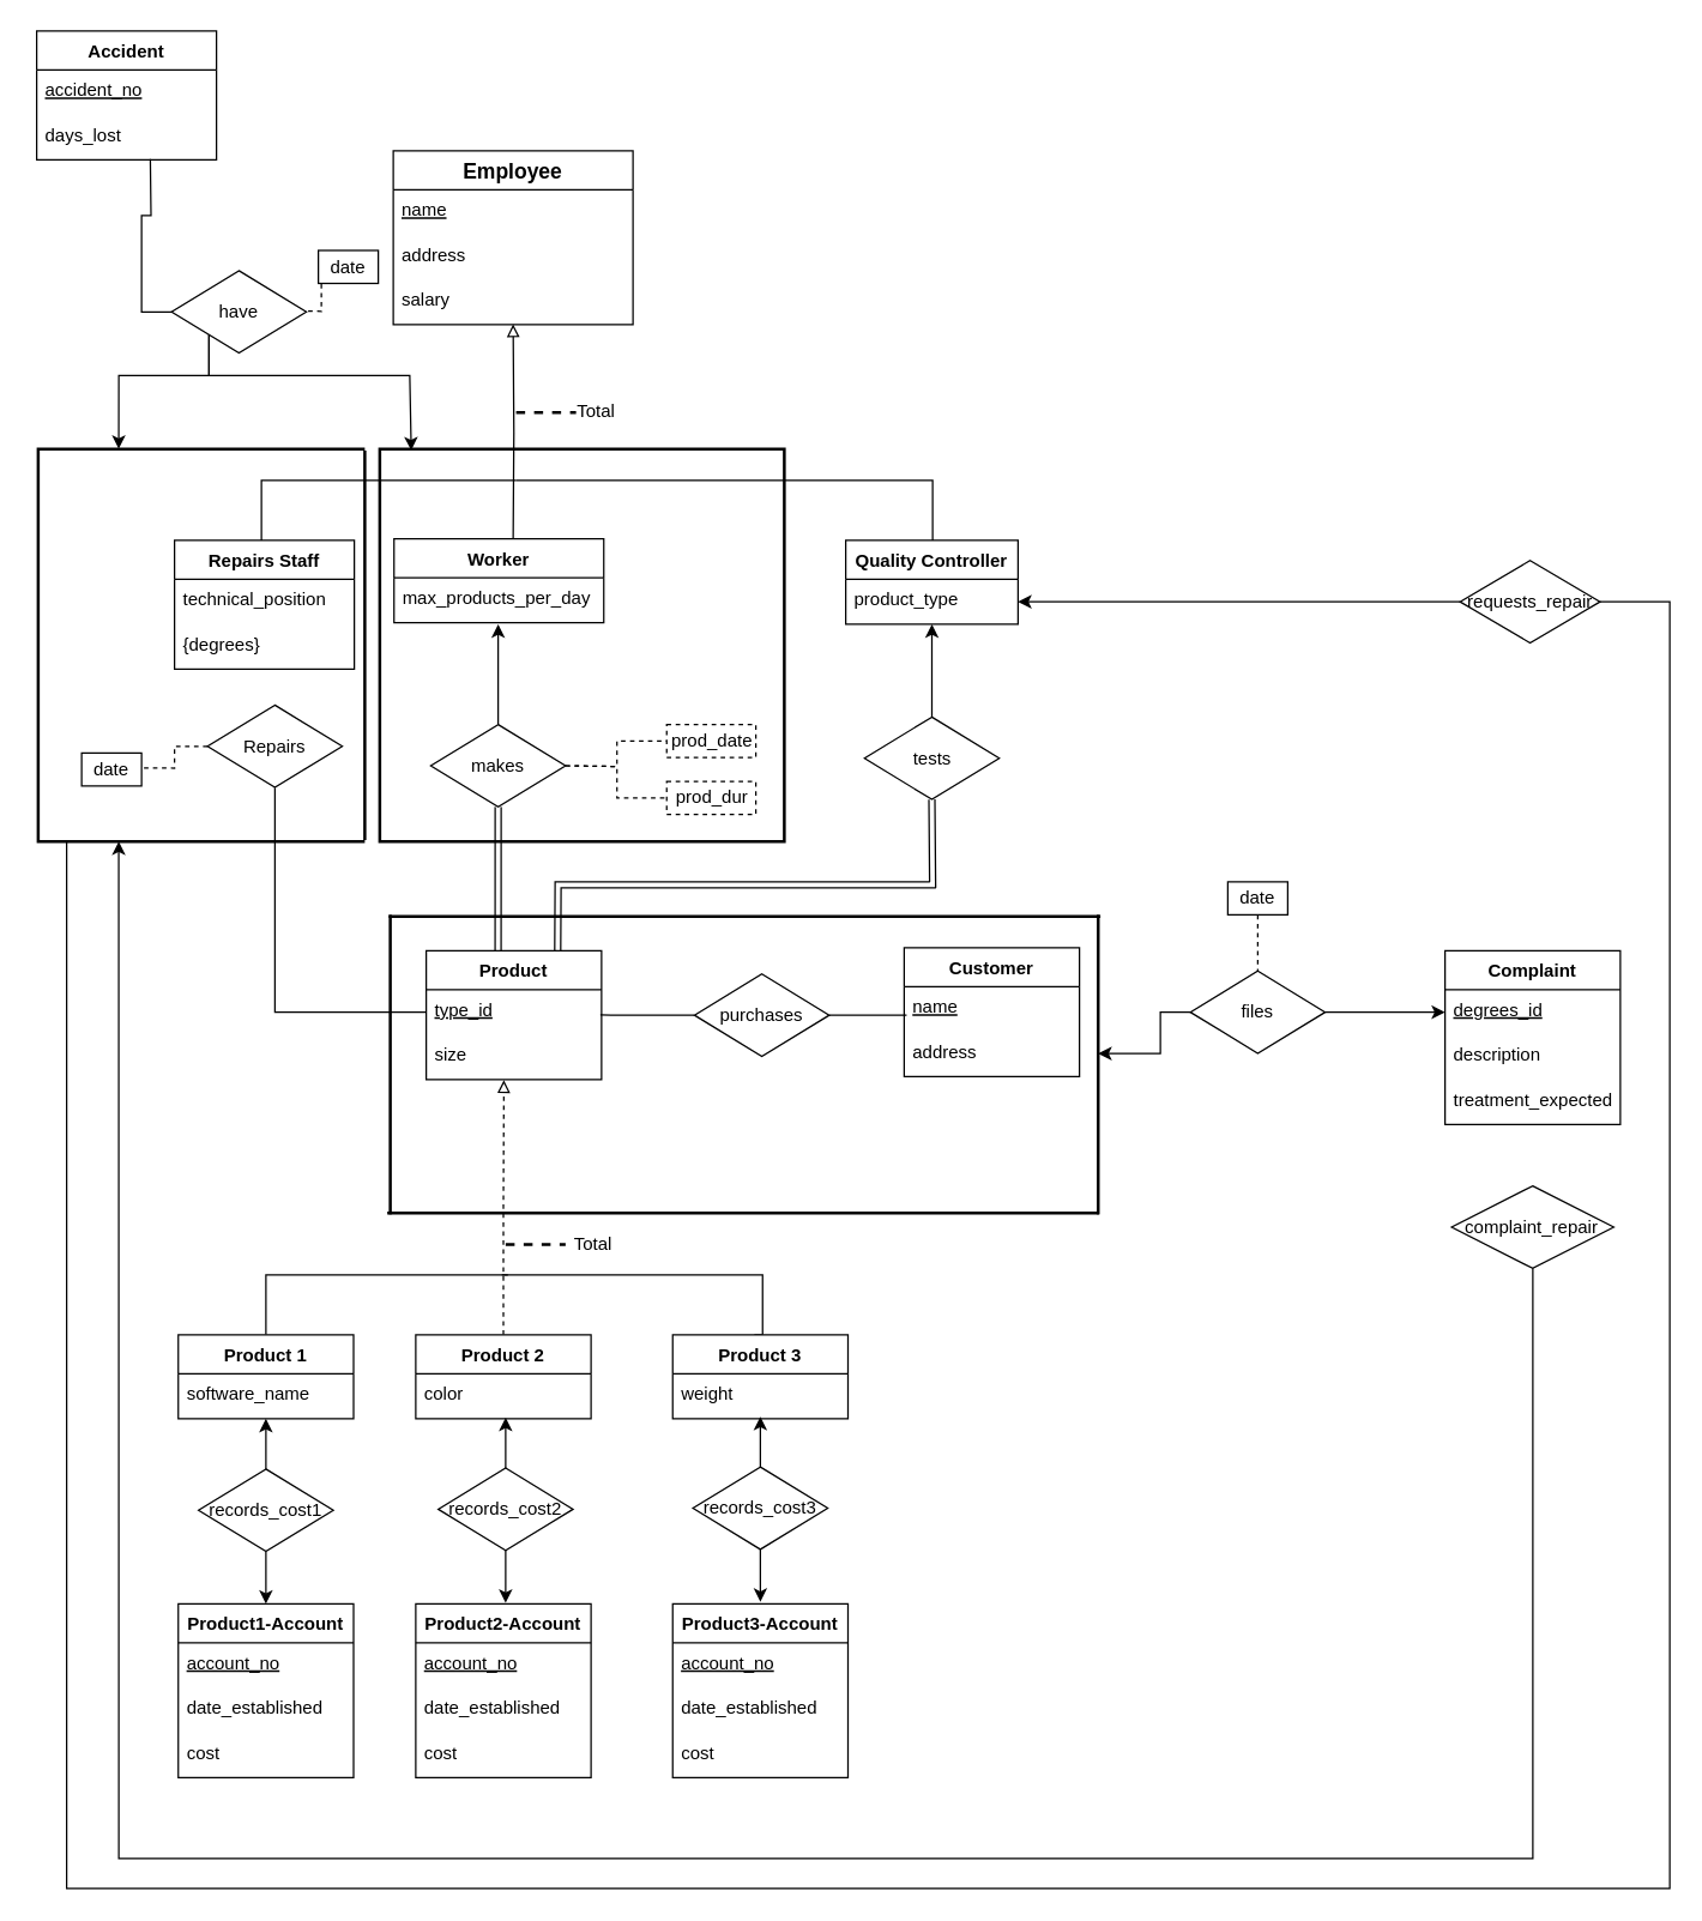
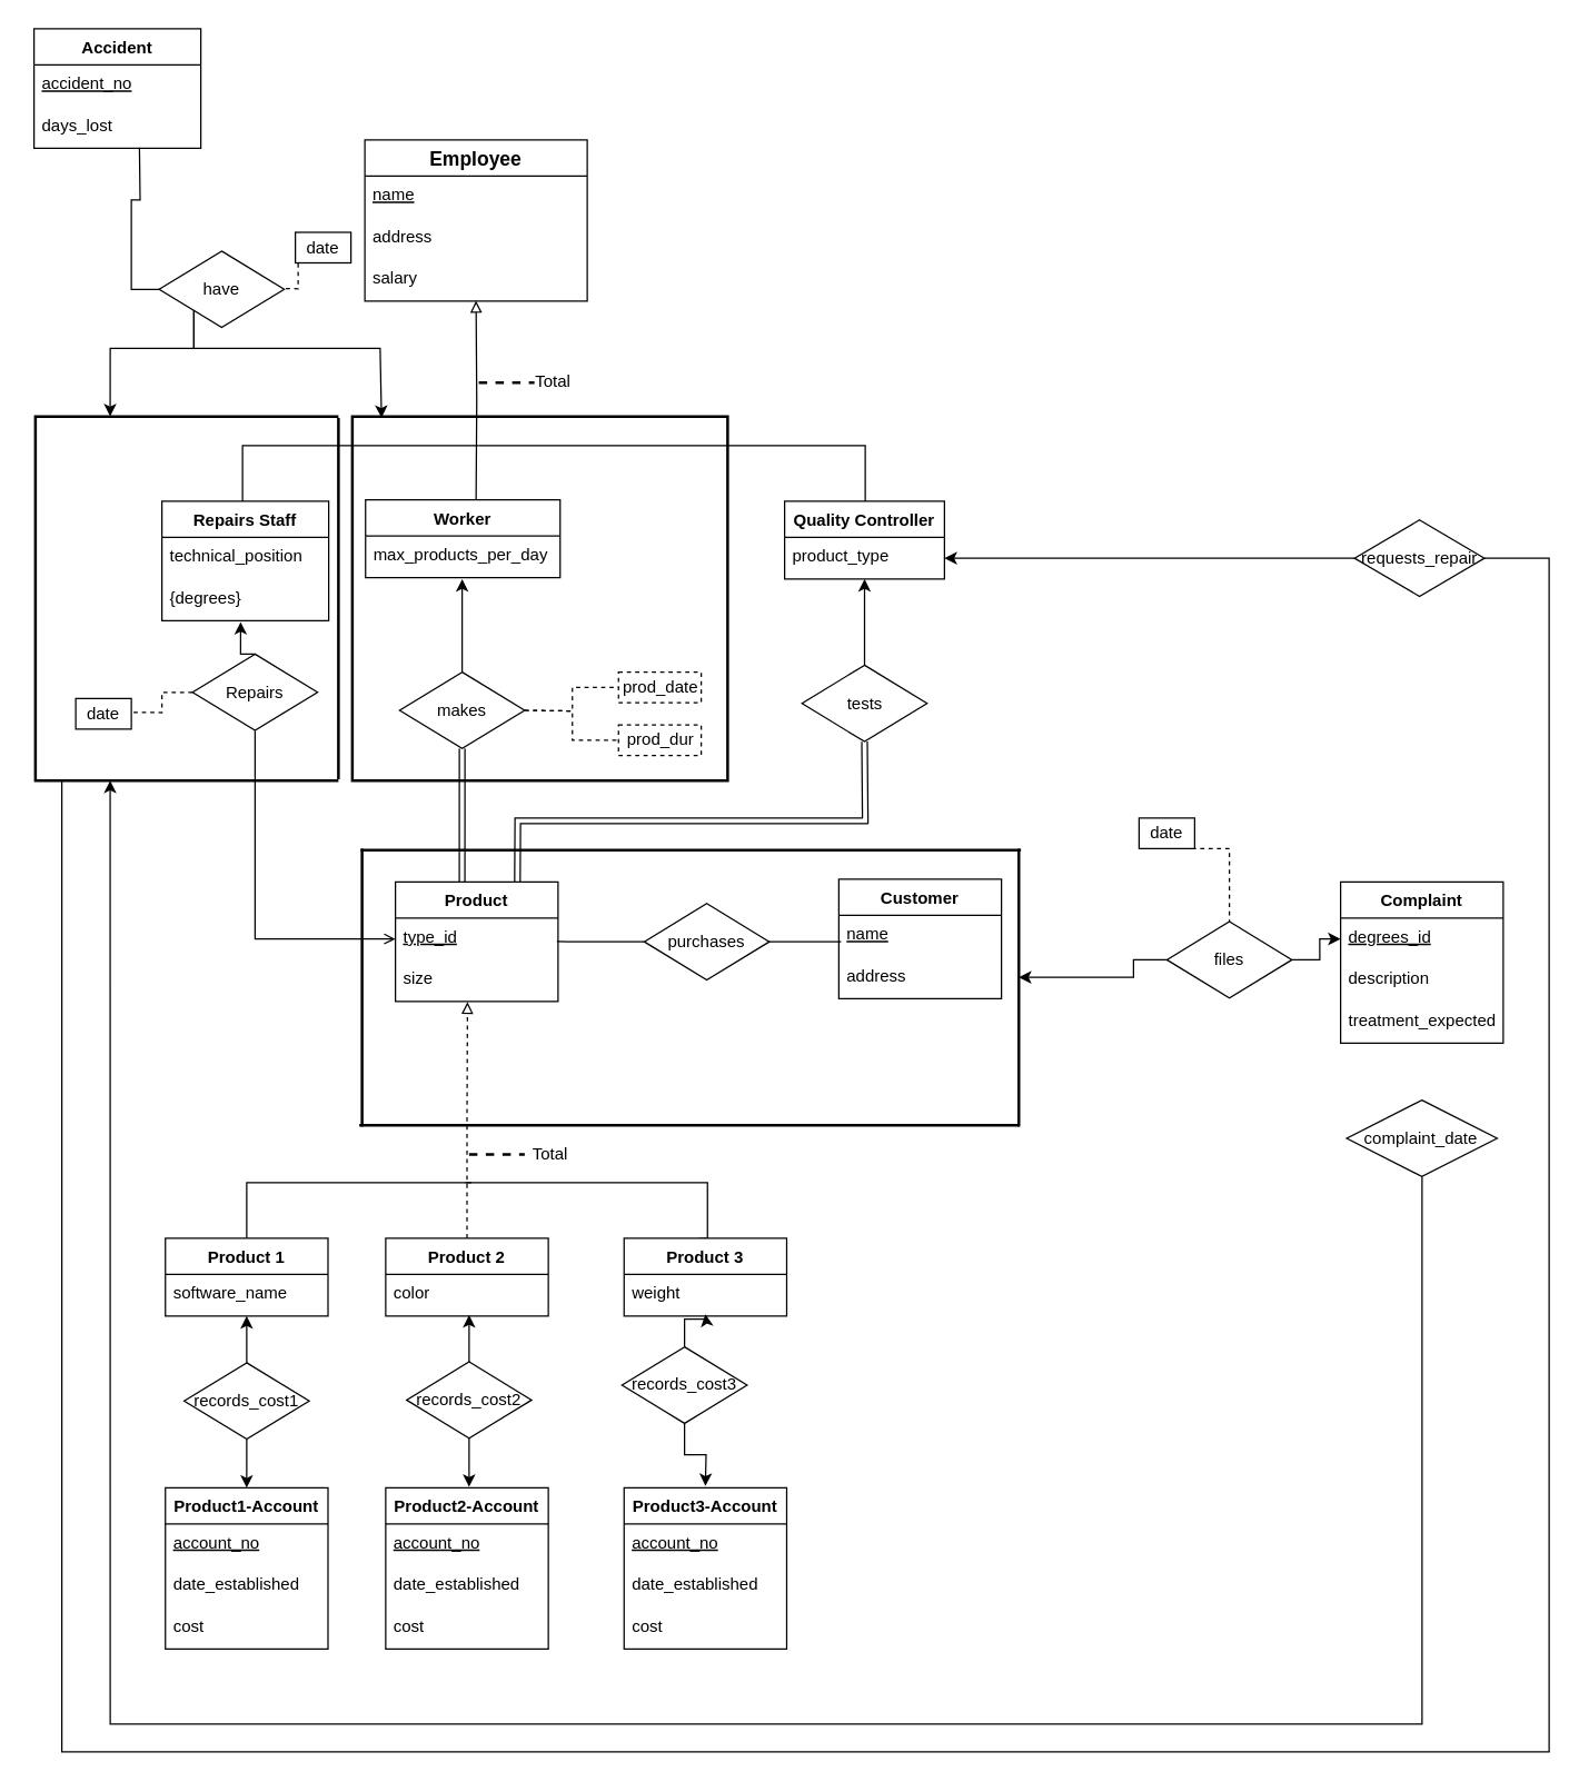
+ <mxCell id="21" style="edgeStyle=orthogonalEdgeStyle;rounded=0;orthogonalLoop=1;jettySize=auto;html=1;startArrow=none;startFill=0;endArrow=classic;endFill=1;exitX=0.5;exitY=0;exitDx=0;exitDy=0;entryX=0.472;entryY=1.031;entryDx=0;entryDy=0;entryPerimeter=0;" parent="1" source="24" target="16" edge="1"><mxGeometry relative="1" as="geometry"><mxPoint x="173" y="480" as="sourcePoint" /><mxPoint x="174" y="450" as="targetPoint" /></mxGeometry></mxCell>
- <mxCell id="23" style="edgeStyle=orthogonalEdgeStyle;rounded=0;orthogonalLoop=1;jettySize=auto;html=1;entryX=0;entryY=0.5;entryDx=0;entryDy=0;endArrow=none;endFill=0;" parent="1" source="24" target="10" edge="1"><mxGeometry relative="1" as="geometry" /></mxCell>
+ <mxCell id="23" style="edgeStyle=orthogonalEdgeStyle;rounded=0;orthogonalLoop=1;jettySize=auto;html=1;entryX=0;entryY=0.5;entryDx=0;entryDy=0;endArrow=open;endFill=0;" parent="1" source="24" target="10" edge="1"><mxGeometry relative="1" as="geometry" /></mxCell>
- <mxCell id="37" value="files" style="shape=rhombus;perimeter=rhombusPerimeter;whiteSpace=wrap;html=1;align=center;strokeColor=default;" parent="1" vertex="1"><mxGeometry x="794" y="647.5" width="90" height="55" as="geometry" /></mxCell>
+ <mxCell id="37" value="files" style="shape=rhombus;perimeter=rhombusPerimeter;whiteSpace=wrap;html=1;align=center;strokeColor=default;" parent="1" vertex="1"><mxGeometry x="839" y="662.5" width="90" height="55" as="geometry" /></mxCell>
- <mxCell id="101" value="complaint_repair" style="shape=rhombus;perimeter=rhombusPerimeter;whiteSpace=wrap;html=1;align=center;strokeColor=default;" parent="1" vertex="1"><mxGeometry x="968.38" y="791" width="108.25" height="55" as="geometry" /></mxCell>
+ <mxCell id="101" value="complaint_date" style="shape=rhombus;perimeter=rhombusPerimeter;whiteSpace=wrap;html=1;align=center;strokeColor=default;" parent="1" vertex="1"><mxGeometry x="968.38" y="791" width="108.25" height="55" as="geometry" /></mxCell>
- <mxCell id="87" value="records_cost3" style="shape=rhombus;perimeter=rhombusPerimeter;whiteSpace=wrap;html=1;align=center;strokeColor=default;" parent="1" vertex="1"><mxGeometry x="462" y="978.62" width="90" height="55" as="geometry" /></mxCell>
+ <mxCell id="87" value="records_cost3" style="shape=rhombus;perimeter=rhombusPerimeter;whiteSpace=wrap;html=1;align=center;strokeColor=default;" parent="1" vertex="1"><mxGeometry x="447" y="968.62" width="90" height="55" as="geometry" /></mxCell>
